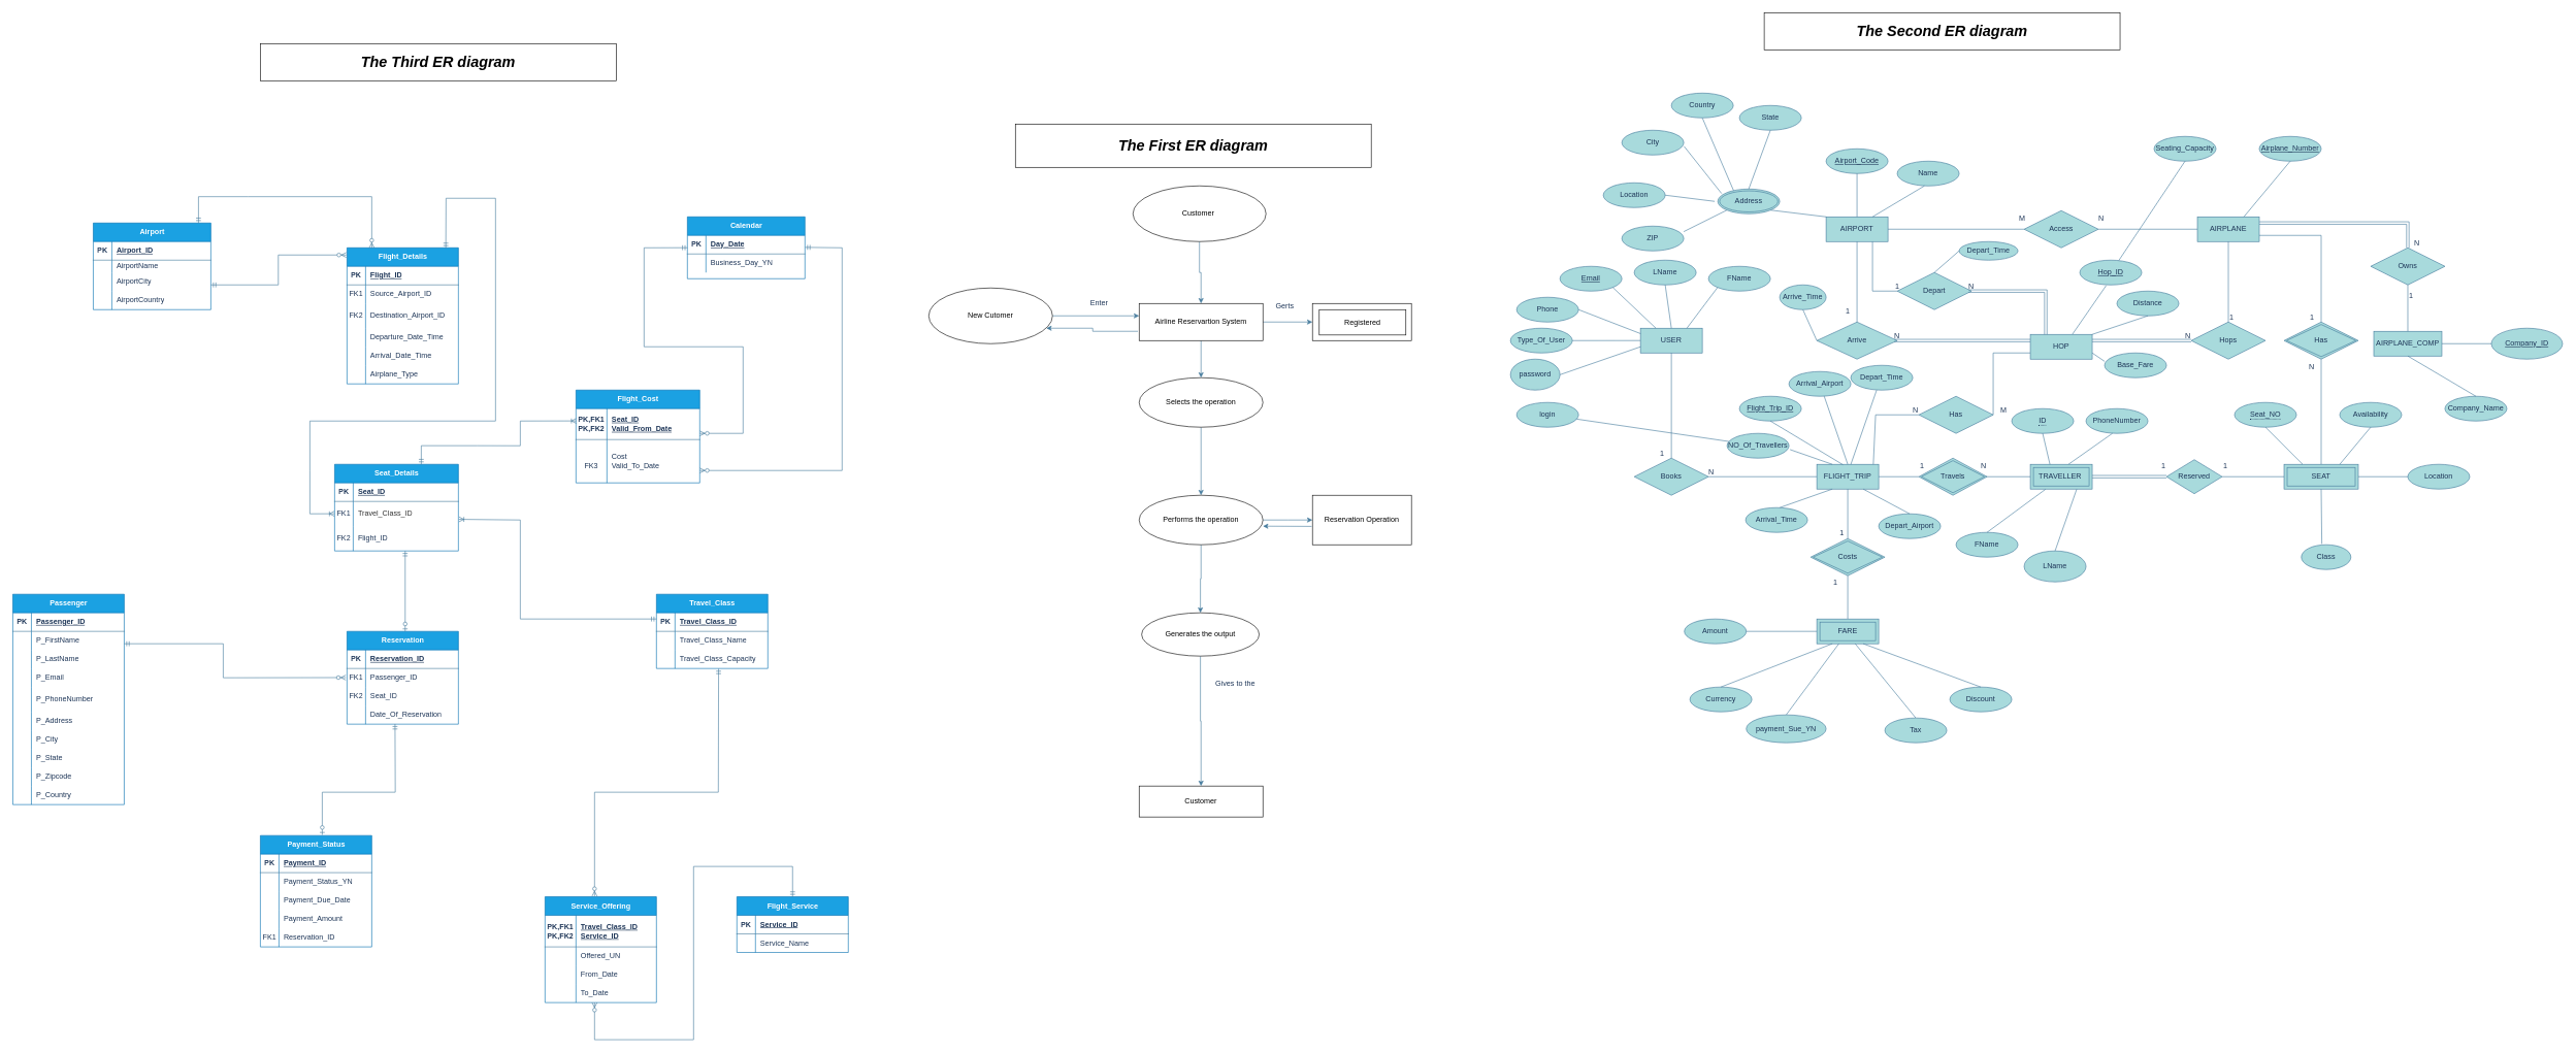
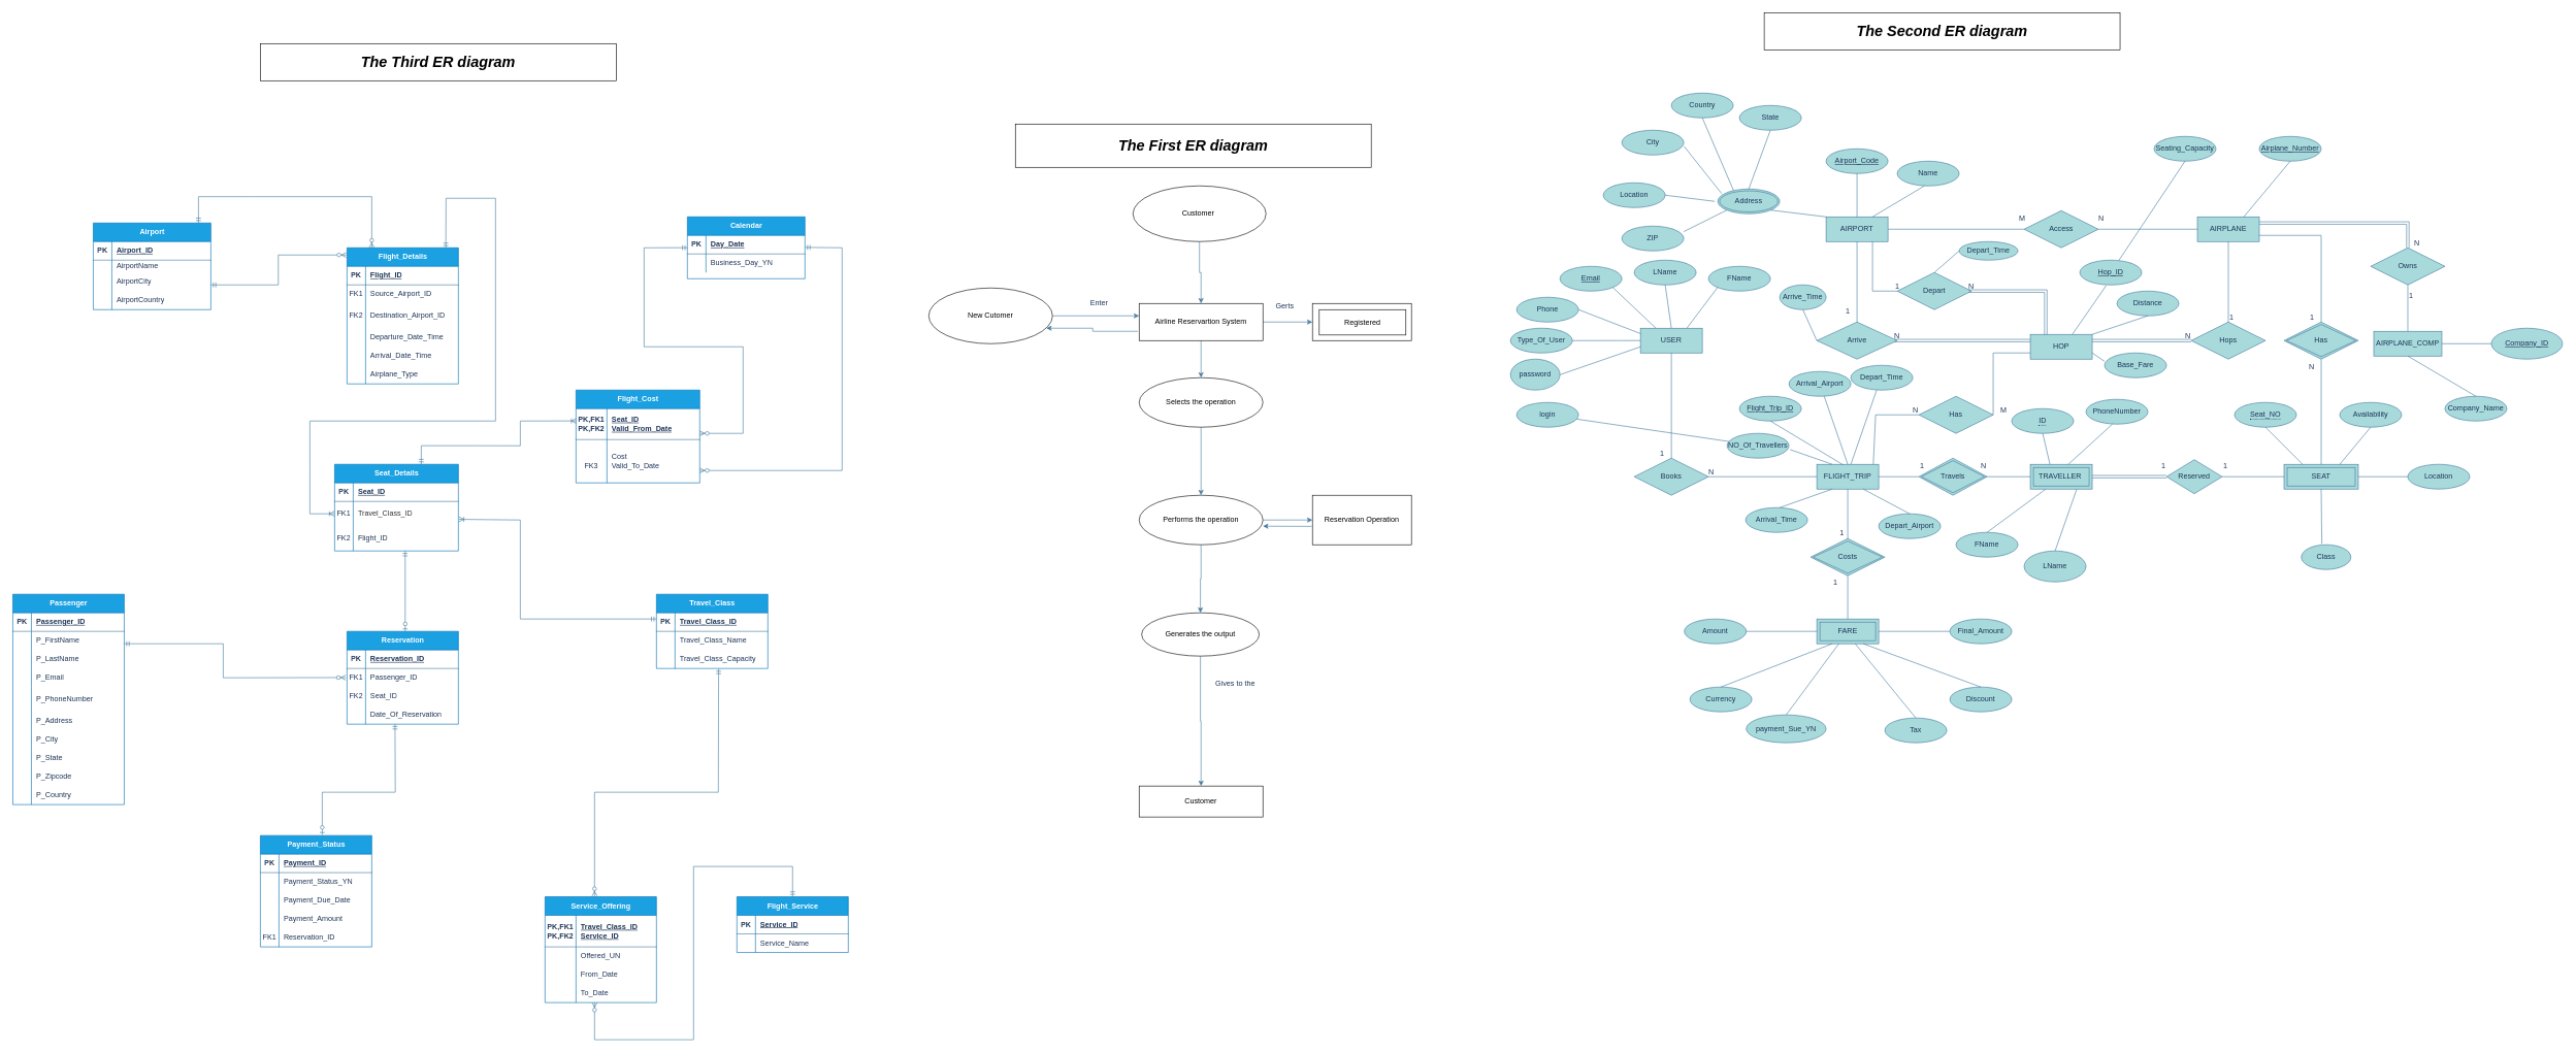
- <mxCell id="263" value="PhoneNumber" style="ellipse;whiteSpace=wrap;html=1;align=center;rounded=0;labelBackgroundColor=none;fillColor=#A8DADC;strokeColor=#457B9D;fontColor=#1D3557;backgroundOutline=0;" parent="1" vertex="1"><mxGeometry x="3370" y="660" width="100" height="40" as="geometry" /></mxCell>
+ <mxCell id="263" value="PhoneNumber" style="ellipse;whiteSpace=wrap;html=1;align=center;rounded=0;labelBackgroundColor=none;fillColor=#A8DADC;strokeColor=#457B9D;fontColor=#1D3557;backgroundOutline=0;" parent="1" vertex="1"><mxGeometry x="3370" y="645" width="100" height="40" as="geometry" /></mxCell>
+ <mxCell id="303" value="" style="endArrow=none;html=1;rounded=0;exitX=1;exitY=0.5;exitDx=0;exitDy=0;entryX=0;entryY=0.5;entryDx=0;entryDy=0;labelBackgroundColor=none;strokeColor=#457B9D;fontColor=default;backgroundOutline=0;" parent="1" source="297" target="302" edge="1"><mxGeometry relative="1" as="geometry"><mxPoint x="3040" y="1060" as="sourcePoint" /><mxPoint x="3200" y="1060" as="targetPoint" /></mxGeometry></mxCell>
+ <mxCell id="302" value="Final_Amount" style="ellipse;whiteSpace=wrap;html=1;align=center;rounded=0;labelBackgroundColor=none;fillColor=#A8DADC;strokeColor=#457B9D;fontColor=#1D3557;backgroundOutline=0;" parent="1" vertex="1"><mxGeometry x="3150" y="1000" width="100" height="40" as="geometry" /></mxCell>
